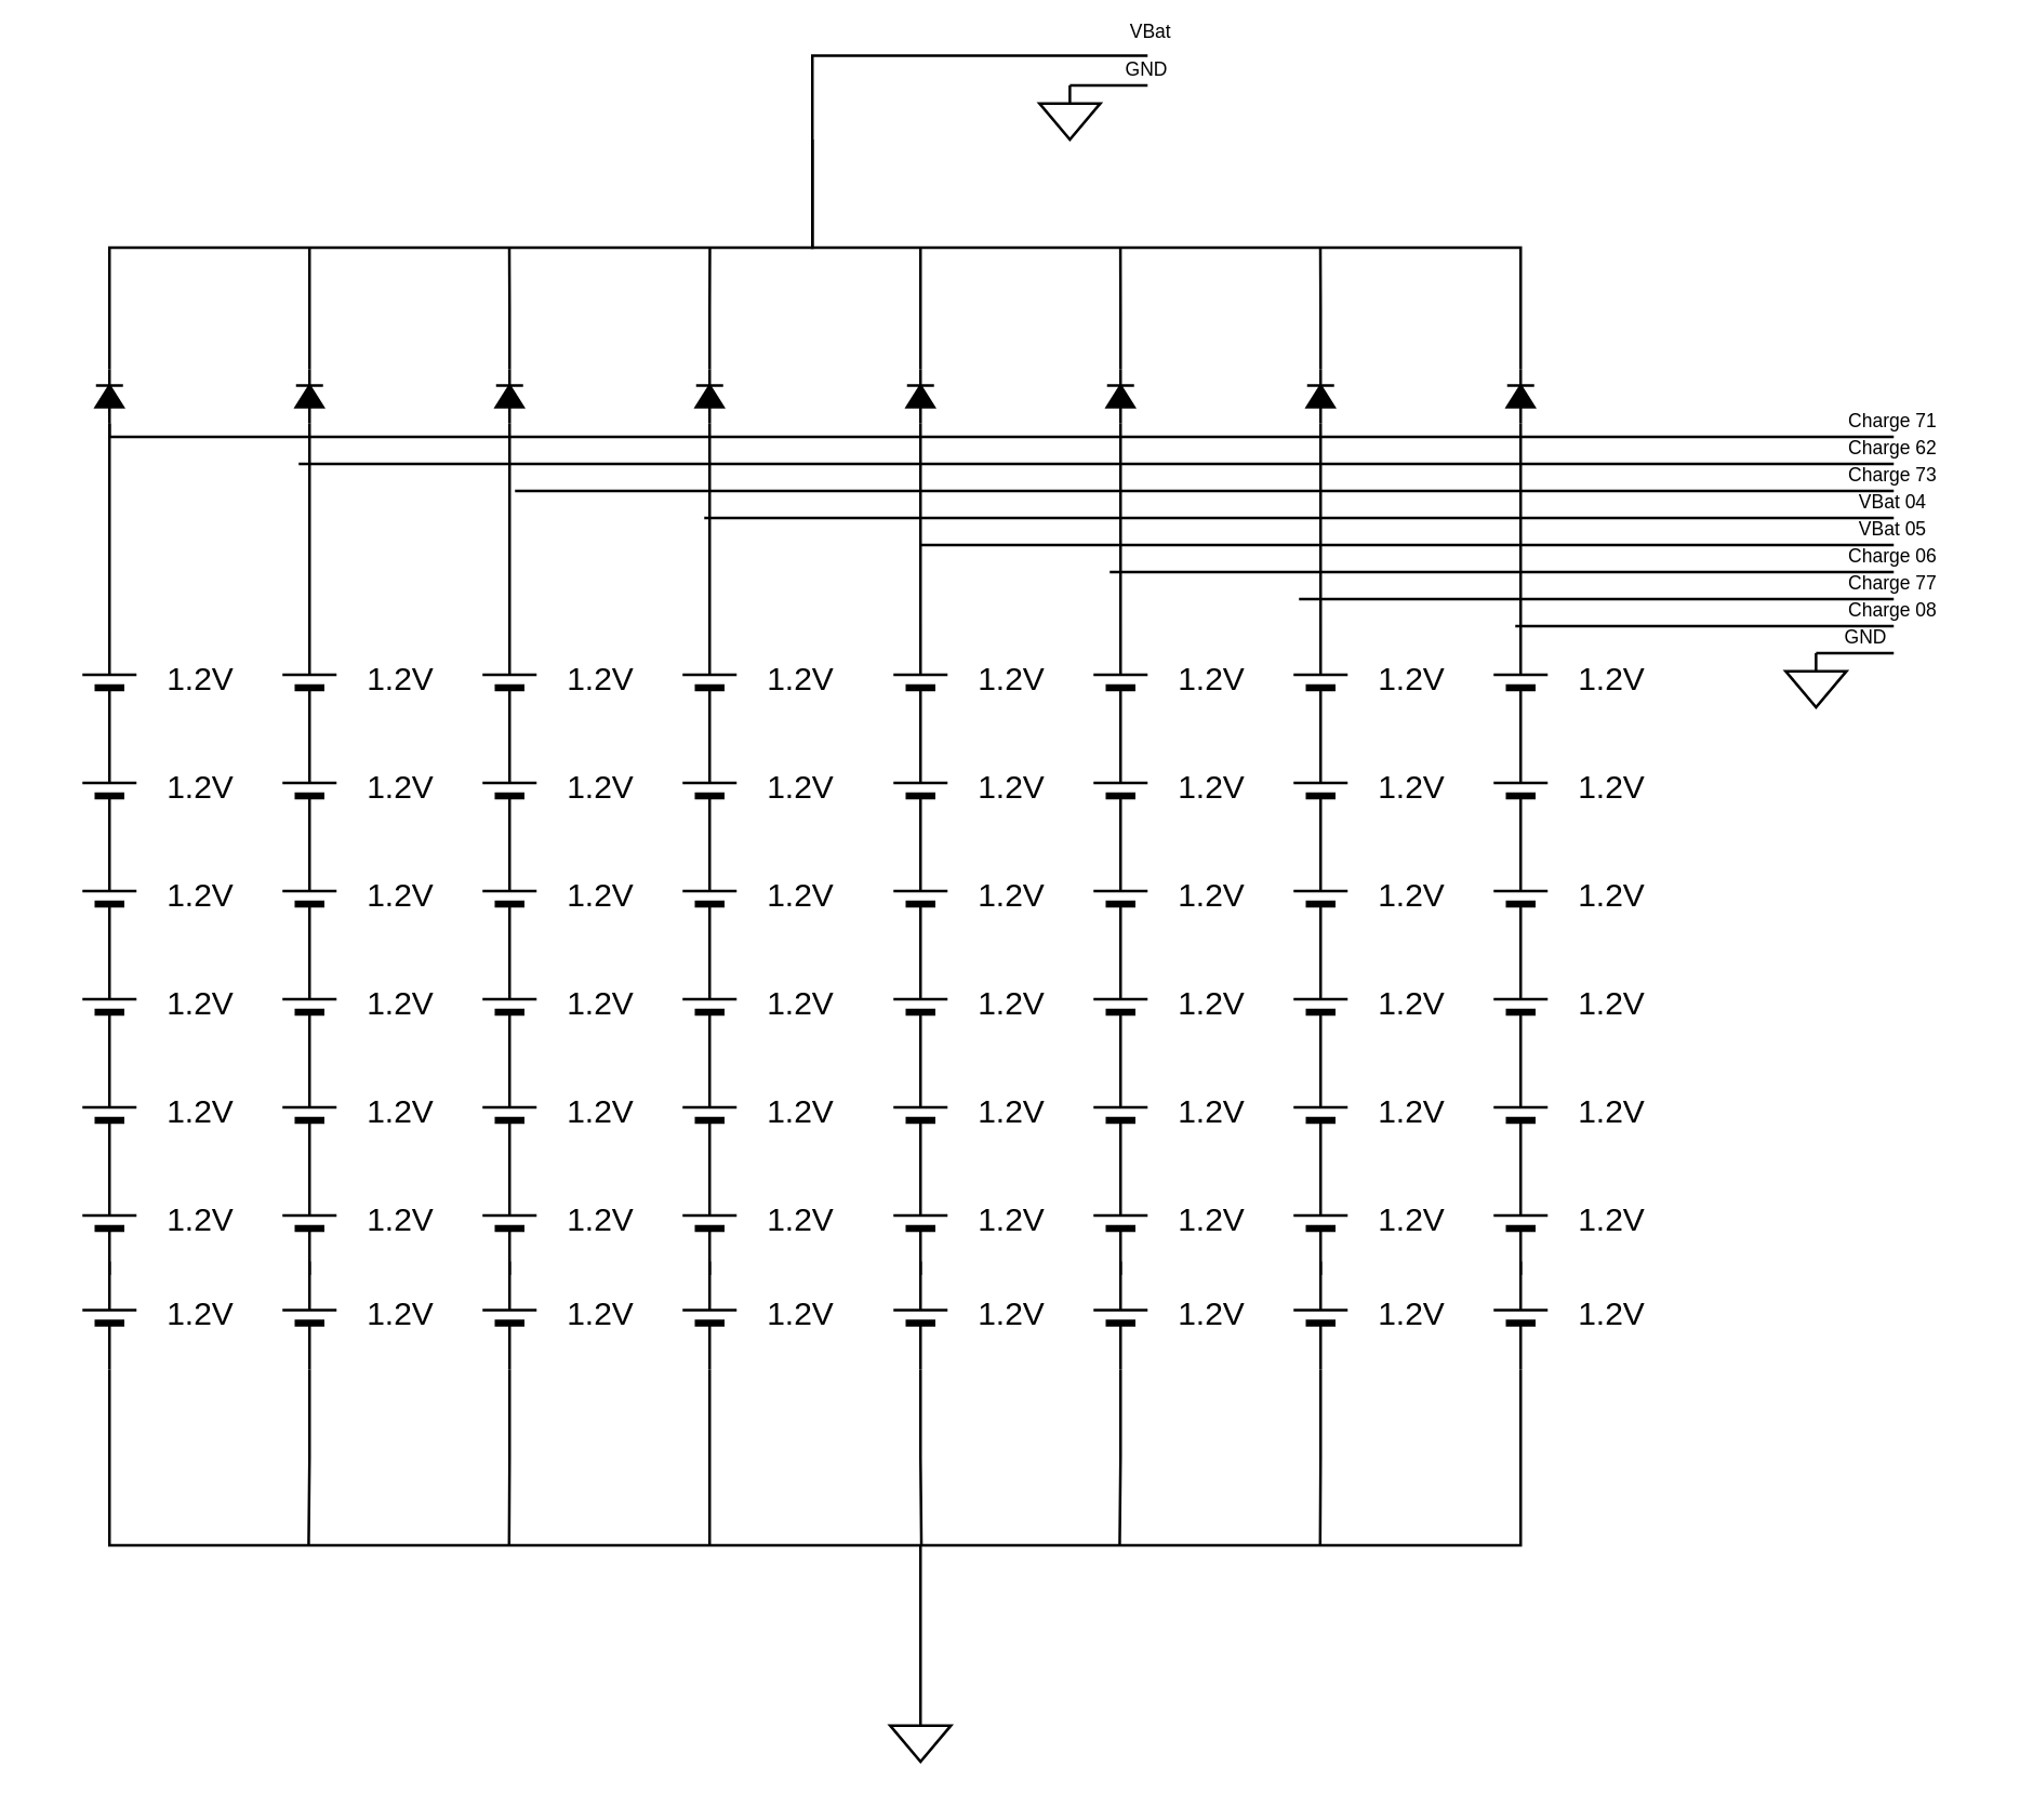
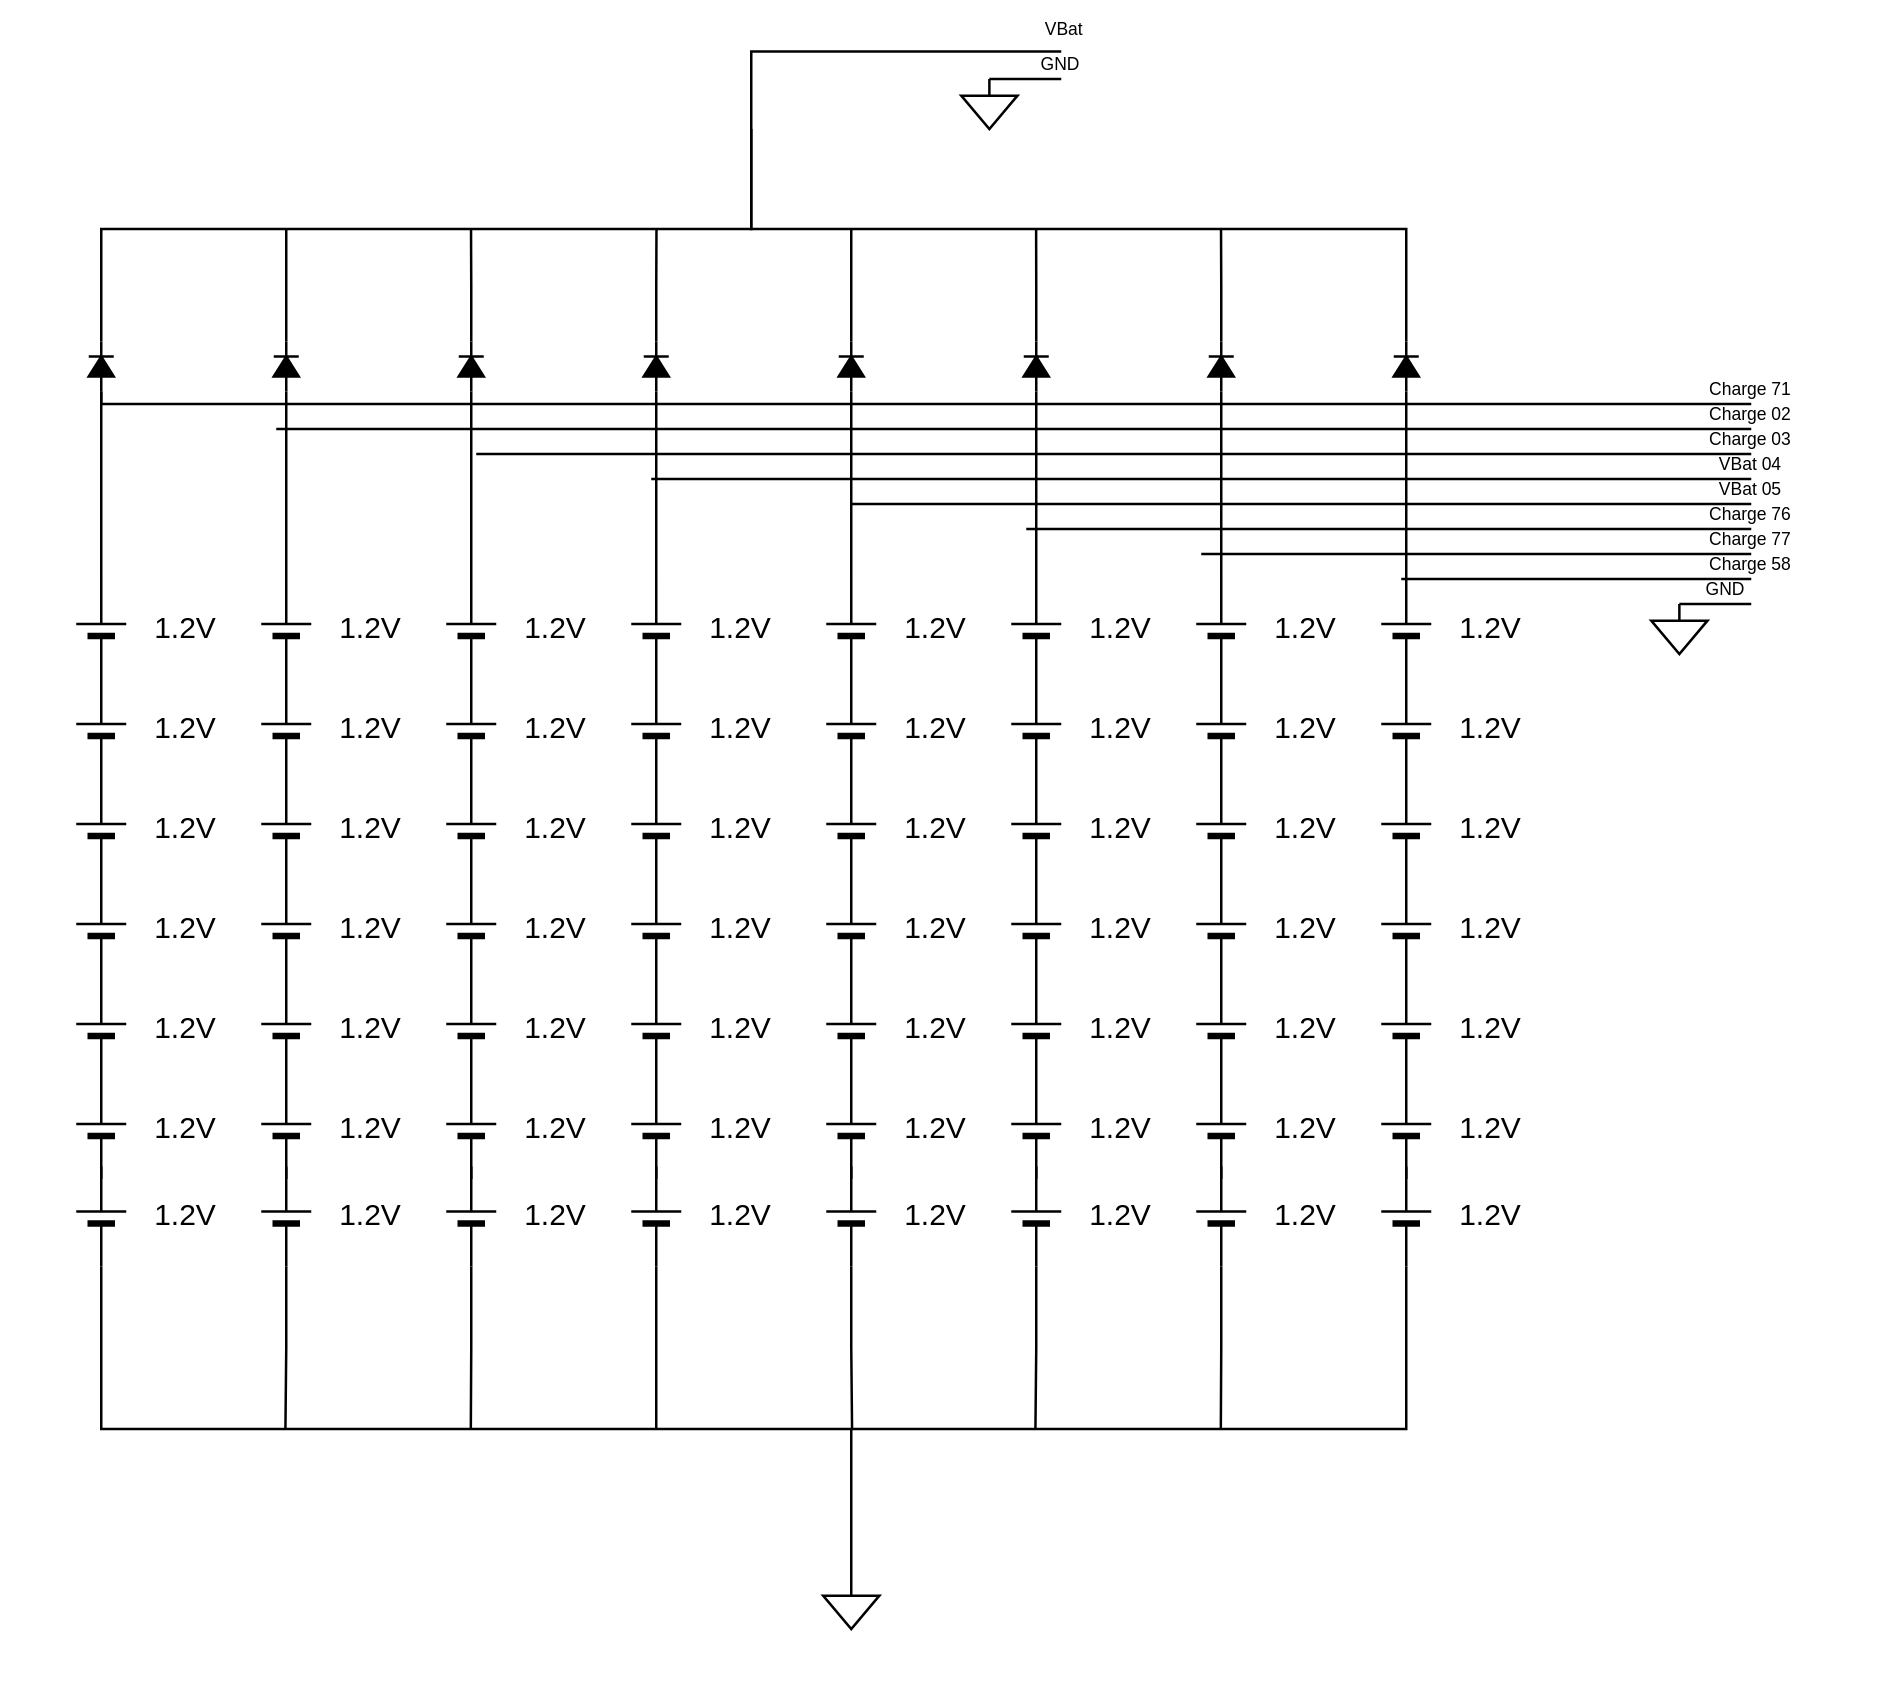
- <mxCell id="157" value="Charge 62" style="text;html=1;strokeColor=none;fillColor=none;align=center;verticalAlign=middle;whiteSpace=wrap;rounded=0;fontSize=7;" vertex="1" parent="1"><mxGeometry x="670" y="161" width="60" height="10" as="geometry" /></mxCell>
+ <mxCell id="157" value="Charge 02" style="text;html=1;strokeColor=none;fillColor=none;align=center;verticalAlign=middle;whiteSpace=wrap;rounded=0;fontSize=7;" vertex="1" parent="1"><mxGeometry x="670" y="161" width="60" height="10" as="geometry" /></mxCell>
- <mxCell id="158" value="Charge 73" style="text;html=1;strokeColor=none;fillColor=none;align=center;verticalAlign=middle;whiteSpace=wrap;rounded=0;fontSize=7;" vertex="1" parent="1"><mxGeometry x="670" y="171" width="60" height="10" as="geometry" /></mxCell>
+ <mxCell id="158" value="Charge 03" style="text;html=1;strokeColor=none;fillColor=none;align=center;verticalAlign=middle;whiteSpace=wrap;rounded=0;fontSize=7;" vertex="1" parent="1"><mxGeometry x="670" y="171" width="60" height="10" as="geometry" /></mxCell>
- <mxCell id="161" value="Charge 06" style="text;html=1;strokeColor=none;fillColor=none;align=center;verticalAlign=middle;whiteSpace=wrap;rounded=0;fontSize=7;" vertex="1" parent="1"><mxGeometry x="670" y="201" width="60" height="10" as="geometry" /></mxCell>
+ <mxCell id="161" value="Charge 76" style="text;html=1;strokeColor=none;fillColor=none;align=center;verticalAlign=middle;whiteSpace=wrap;rounded=0;fontSize=7;" vertex="1" parent="1"><mxGeometry x="670" y="201" width="60" height="10" as="geometry" /></mxCell>
- <mxCell id="163" value="Charge 08" style="text;html=1;strokeColor=none;fillColor=none;align=center;verticalAlign=middle;whiteSpace=wrap;rounded=0;fontSize=7;" vertex="1" parent="1"><mxGeometry x="670" y="221" width="60" height="10" as="geometry" /></mxCell>
+ <mxCell id="163" value="Charge 58" style="text;html=1;strokeColor=none;fillColor=none;align=center;verticalAlign=middle;whiteSpace=wrap;rounded=0;fontSize=7;" vertex="1" parent="1"><mxGeometry x="670" y="221" width="60" height="10" as="geometry" /></mxCell>
